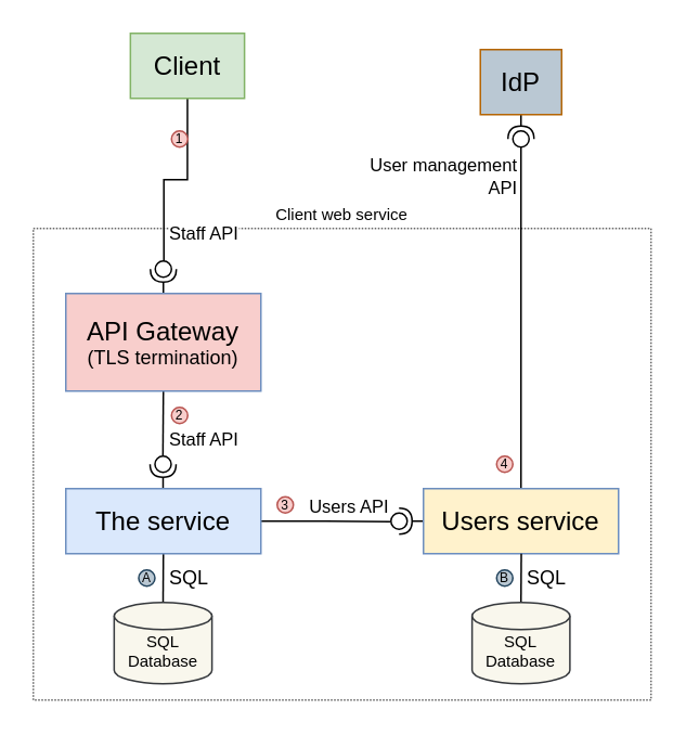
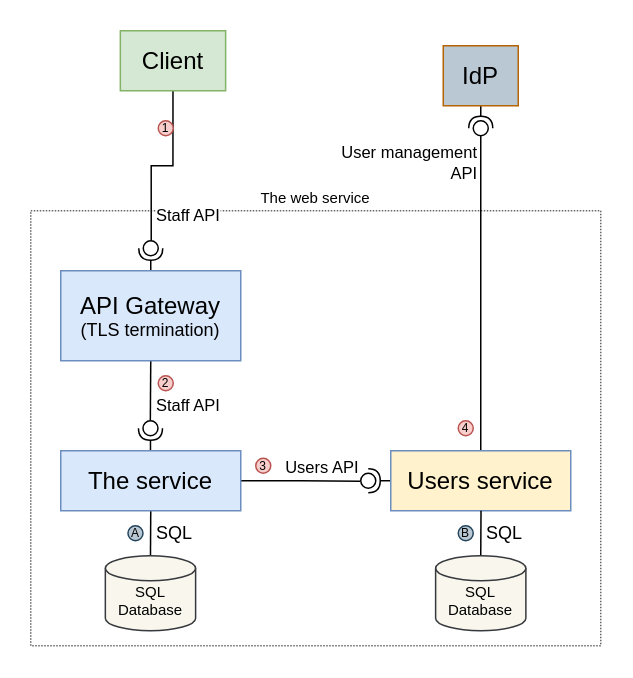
- <mxCell id="2" value="Client web service" style="rounded=0;whiteSpace=wrap;html=1;fontSize=10;strokeWidth=1;dashed=1;dashPattern=1 1;fillColor=none;verticalAlign=bottom;align=center;labelPosition=center;verticalLabelPosition=top;strokeColor=#666666;" parent="1" vertex="1"><mxGeometry x="20" y="140" width="380" height="290" as="geometry" /></mxCell>
+ <mxCell id="2" value="The web service" style="rounded=0;whiteSpace=wrap;html=1;fontSize=10;strokeWidth=1;dashed=1;dashPattern=1 1;fillColor=none;verticalAlign=bottom;align=center;labelPosition=center;verticalLabelPosition=top;strokeColor=#666666;" parent="1" vertex="1"><mxGeometry x="20" y="140" width="380" height="290" as="geometry" /></mxCell>
- <mxCell id="25" value="&lt;font&gt;&lt;span style=&quot;font-size: 16px&quot;&gt;API Gateway&lt;/span&gt;&lt;br&gt;&lt;font style=&quot;font-size: 12px&quot;&gt;(TLS termination)&lt;/font&gt;&lt;br&gt;&lt;/font&gt;" style="rounded=0;whiteSpace=wrap;html=1;fillColor=#f8cecc;strokeColor=#6c8ebf;" parent="1" vertex="1"><mxGeometry x="40" y="180" width="120" height="60" as="geometry" /></mxCell>
+ <mxCell id="25" value="&lt;font&gt;&lt;span style=&quot;font-size: 16px&quot;&gt;API Gateway&lt;/span&gt;&lt;br&gt;&lt;font style=&quot;font-size: 12px&quot;&gt;(TLS termination)&lt;/font&gt;&lt;br&gt;&lt;/font&gt;" style="rounded=0;whiteSpace=wrap;html=1;fillColor=#dae8fc;strokeColor=#6c8ebf;" parent="1" vertex="1"><mxGeometry x="40" y="180" width="120" height="60" as="geometry" /></mxCell>
